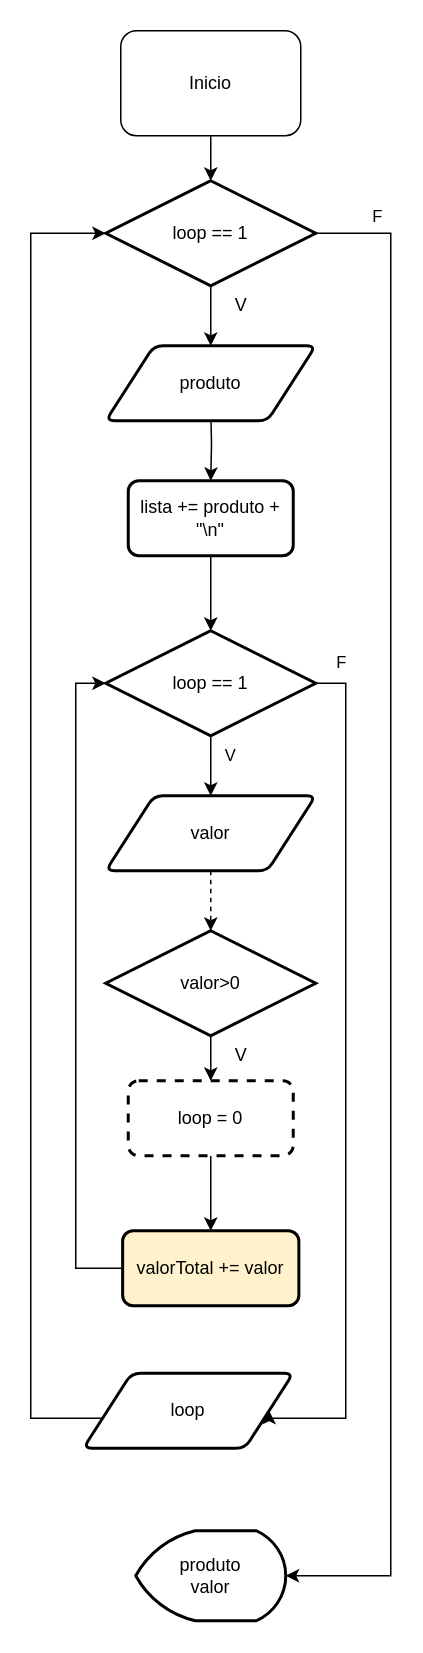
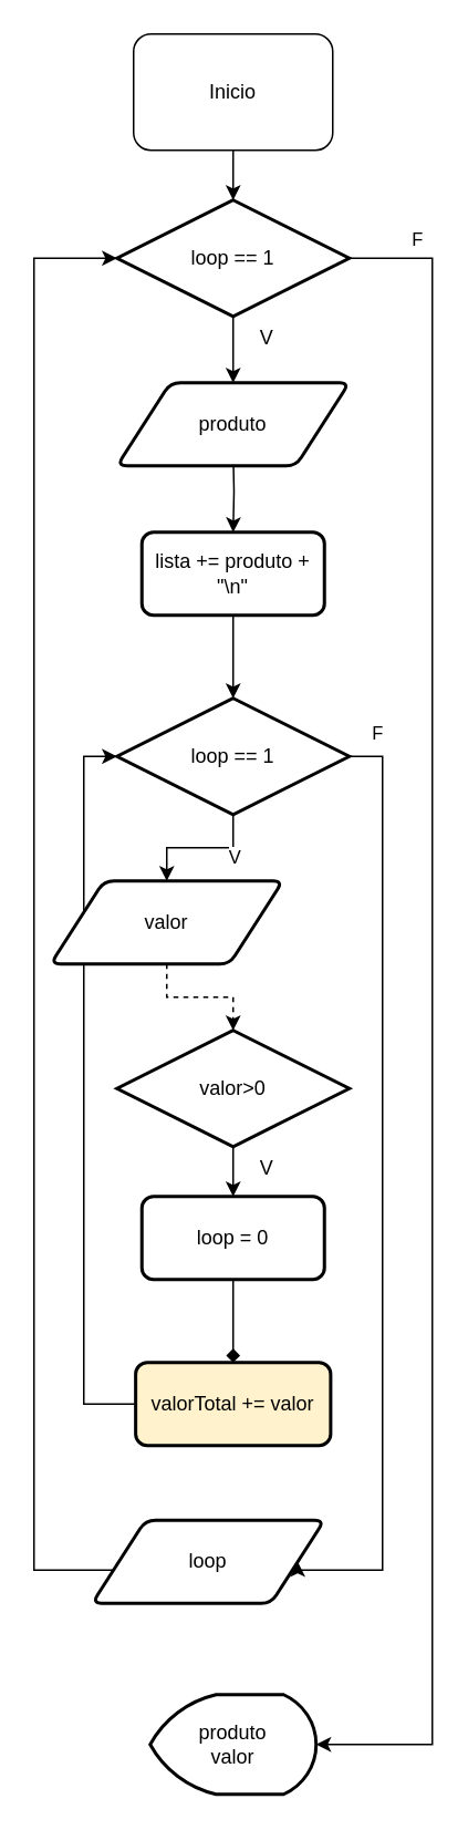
- <mxCell id="30" value="valor" style="shape=parallelogram;html=1;strokeWidth=2;perimeter=parallelogramPerimeter;whiteSpace=wrap;rounded=1;arcSize=12;size=0.23;" vertex="1" parent="1"><mxGeometry x="70" y="530" width="140" height="50" as="geometry" /></mxCell>
+ <mxCell id="30" value="valor" style="shape=parallelogram;html=1;strokeWidth=2;perimeter=parallelogramPerimeter;whiteSpace=wrap;rounded=1;arcSize=12;size=0.23;" vertex="1" parent="1"><mxGeometry x="30" y="530" width="140" height="50" as="geometry" /></mxCell>
- <mxCell id="24" value="loop = 0" style="rounded=1;whiteSpace=wrap;html=1;absoluteArcSize=1;arcSize=14;strokeWidth=2;dashed=1;" vertex="1" parent="1"><mxGeometry x="85" y="720" width="110" height="50" as="geometry" /></mxCell>
+ <mxCell id="24" value="loop = 0" style="rounded=1;whiteSpace=wrap;html=1;absoluteArcSize=1;arcSize=14;strokeWidth=2;" vertex="1" parent="1"><mxGeometry x="85" y="720" width="110" height="50" as="geometry" /></mxCell>
- <mxCell id="23" style="edgeStyle=orthogonalEdgeStyle;rounded=0;orthogonalLoop=1;jettySize=auto;html=1;exitX=0.5;exitY=1;exitDx=0;exitDy=0;entryX=0.5;entryY=0;entryDx=0;entryDy=0;" edge="1" parent="1" source="24" target="25"><mxGeometry relative="1" as="geometry" /></mxCell>
+ <mxCell id="23" style="edgeStyle=orthogonalEdgeStyle;rounded=0;orthogonalLoop=1;jettySize=auto;html=1;exitX=0.5;exitY=1;exitDx=0;exitDy=0;entryX=0.5;entryY=0;entryDx=0;entryDy=0;endArrow=diamond;" edge="1" parent="1" source="24" target="25"><mxGeometry relative="1" as="geometry" /></mxCell>
